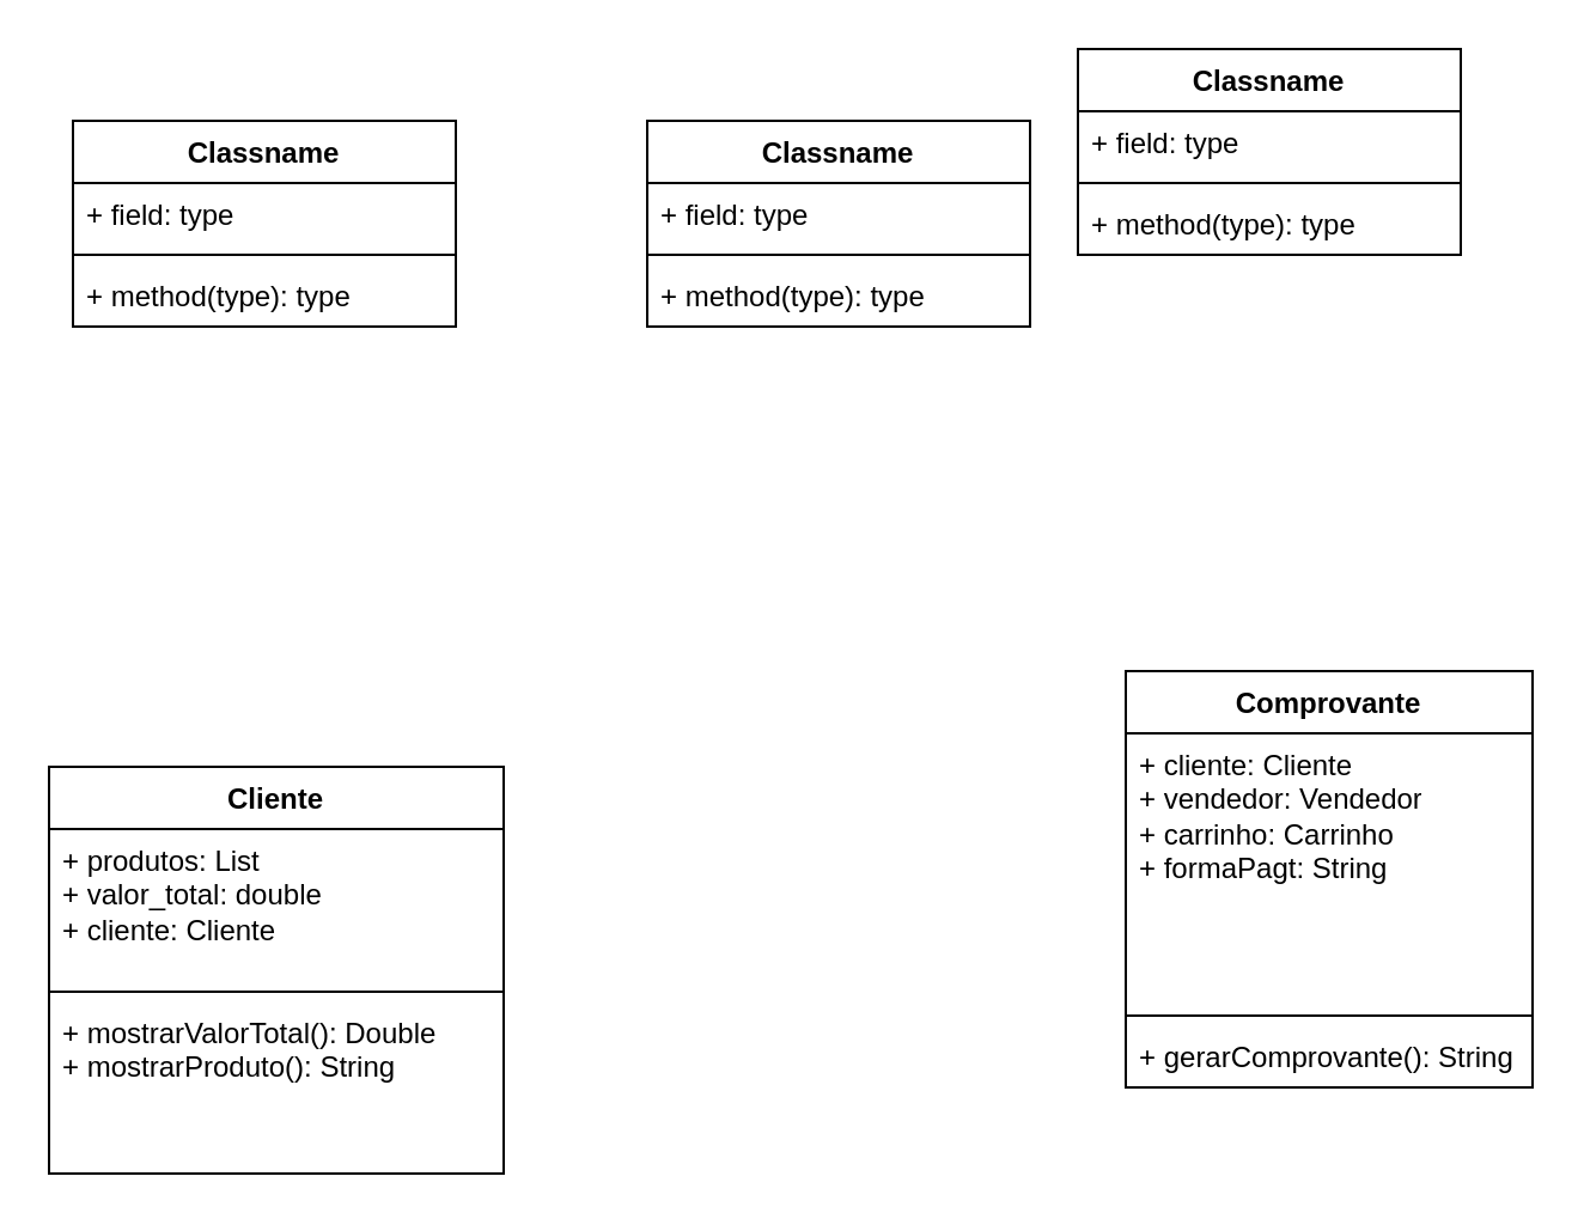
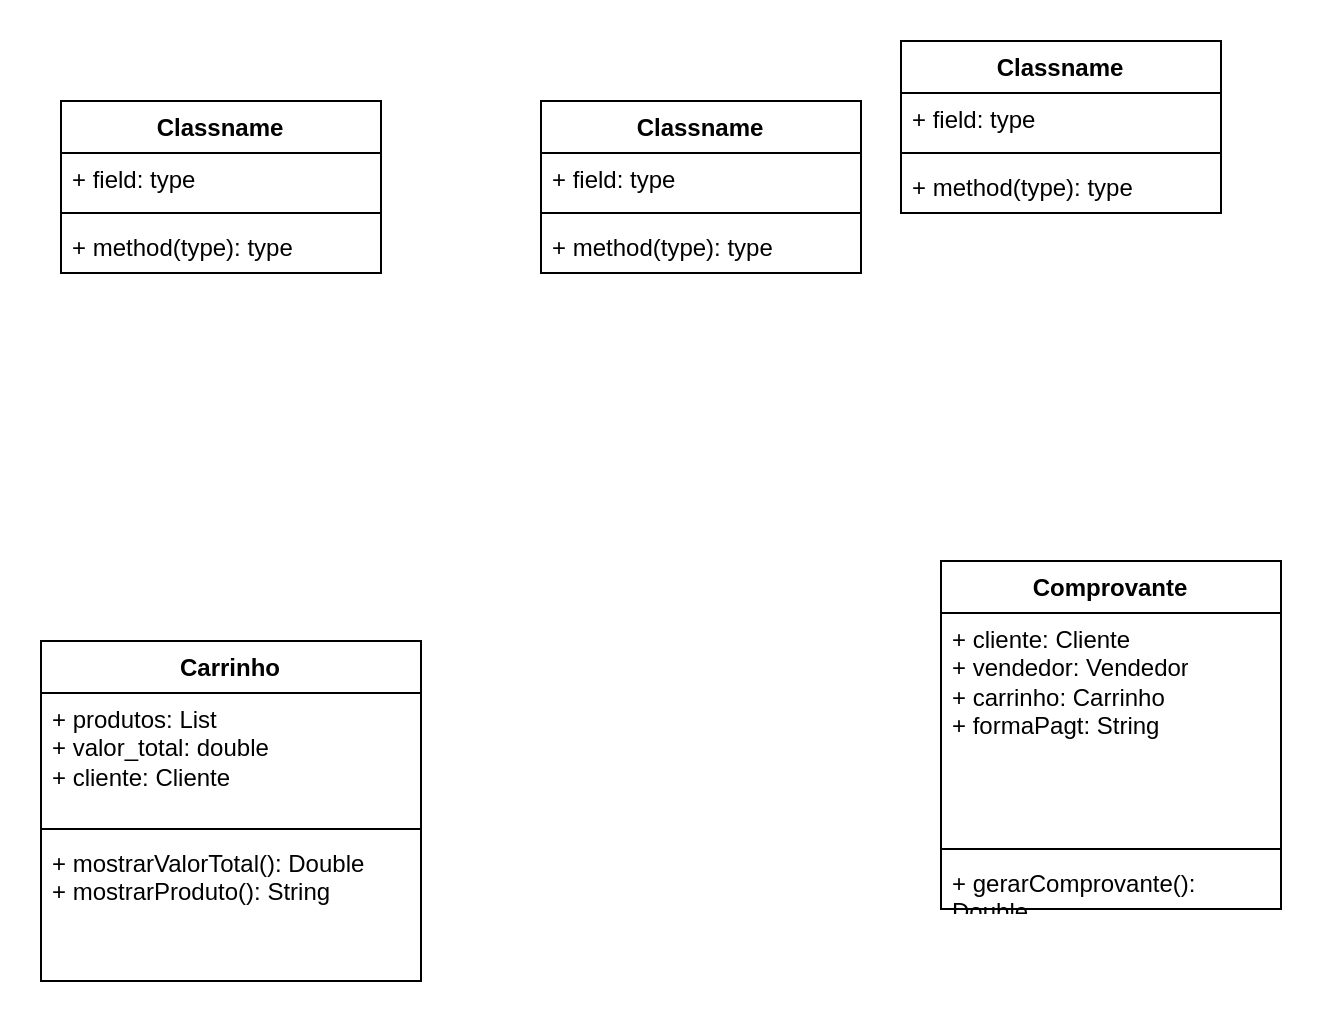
- <mxCell id="14" value="Cliente" style="swimlane;fontStyle=1;align=center;verticalAlign=top;childLayout=stackLayout;horizontal=1;startSize=26;horizontalStack=0;resizeParent=1;resizeParentMax=0;resizeLast=0;collapsible=1;marginBottom=0;whiteSpace=wrap;html=1;" vertex="1" parent="1"><mxGeometry x="20" y="320" width="190" height="170" as="geometry" /></mxCell>
+ <mxCell id="14" value="Carrinho" style="swimlane;fontStyle=1;align=center;verticalAlign=top;childLayout=stackLayout;horizontal=1;startSize=26;horizontalStack=0;resizeParent=1;resizeParentMax=0;resizeLast=0;collapsible=1;marginBottom=0;whiteSpace=wrap;html=1;" vertex="1" parent="1"><mxGeometry x="20" y="320" width="190" height="170" as="geometry" /></mxCell>
- <mxCell id="21" value="+ gerarComprovante(): String" style="text;strokeColor=none;fillColor=none;align=left;verticalAlign=top;spacingLeft=4;spacingRight=4;overflow=hidden;rotatable=0;points=[[0,0.5],[1,0.5]];portConstraint=eastwest;whiteSpace=wrap;html=1;" vertex="1" parent="18"><mxGeometry y="148" width="170" height="26" as="geometry" /></mxCell>
+ <mxCell id="21" value="+ gerarComprovante(): Double" style="text;strokeColor=none;fillColor=none;align=left;verticalAlign=top;spacingLeft=4;spacingRight=4;overflow=hidden;rotatable=0;points=[[0,0.5],[1,0.5]];portConstraint=eastwest;whiteSpace=wrap;html=1;" vertex="1" parent="18"><mxGeometry y="148" width="170" height="26" as="geometry" /></mxCell>
